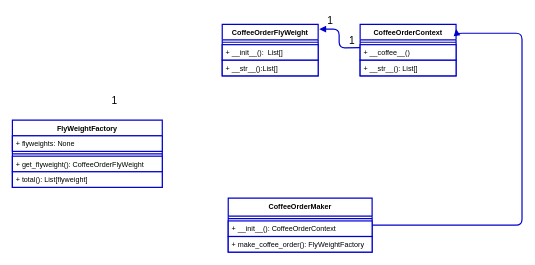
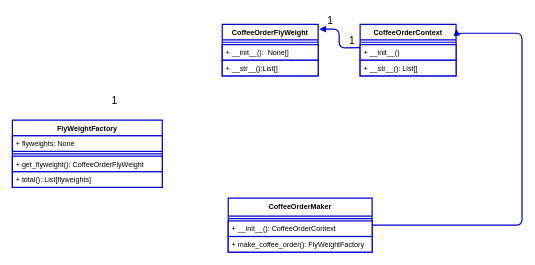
- <mxCell id="4" value="+ __init__():  List[]" style="text;align=left;verticalAlign=top;spacingLeft=4;spacingRight=4;overflow=hidden;rotatable=0;points=[[0,0.5],[1,0.5]];portConstraint=eastwest;fontColor=#000000;strokeColor=#0000CC;strokeWidth=2;fillColor=#FFFFFF;" parent="2" vertex="1"><mxGeometry y="34" width="160" height="26" as="geometry" /></mxCell>
+ <mxCell id="4" value="+ __init__():  None[]" style="text;align=left;verticalAlign=top;spacingLeft=4;spacingRight=4;overflow=hidden;rotatable=0;points=[[0,0.5],[1,0.5]];portConstraint=eastwest;fontColor=#000000;strokeColor=#0000CC;strokeWidth=2;fillColor=#FFFFFF;" parent="2" vertex="1"><mxGeometry y="34" width="160" height="26" as="geometry" /></mxCell>
- <mxCell id="8" value="+ __coffee__()" style="text;align=left;verticalAlign=top;spacingLeft=4;spacingRight=4;overflow=hidden;rotatable=0;points=[[0,0.5],[1,0.5]];portConstraint=eastwest;fontColor=#000000;strokeColor=#0000CC;strokeWidth=2;fillColor=#FFFFFF;" parent="6" vertex="1"><mxGeometry y="34" width="160" height="26" as="geometry" /></mxCell>
+ <mxCell id="8" value="+ __init__()" style="text;align=left;verticalAlign=top;spacingLeft=4;spacingRight=4;overflow=hidden;rotatable=0;points=[[0,0.5],[1,0.5]];portConstraint=eastwest;fontColor=#000000;strokeColor=#0000CC;strokeWidth=2;fillColor=#FFFFFF;" parent="6" vertex="1"><mxGeometry y="34" width="160" height="26" as="geometry" /></mxCell>
- <mxCell id="17" value="+ total(): List[flyweight]" style="text;align=left;verticalAlign=top;spacingLeft=4;spacingRight=4;overflow=hidden;rotatable=0;points=[[0,0.5],[1,0.5]];portConstraint=eastwest;fontColor=#000000;strokeColor=#0000CC;strokeWidth=2;fillColor=#FFFFFF;" vertex="1" parent="13"><mxGeometry y="86" width="250" height="26" as="geometry" /></mxCell>
+ <mxCell id="17" value="+ total(): List[flyweights]" style="text;align=left;verticalAlign=top;spacingLeft=4;spacingRight=4;overflow=hidden;rotatable=0;points=[[0,0.5],[1,0.5]];portConstraint=eastwest;fontColor=#000000;strokeColor=#0000CC;strokeWidth=2;fillColor=#FFFFFF;" vertex="1" parent="13"><mxGeometry y="86" width="250" height="26" as="geometry" /></mxCell>
